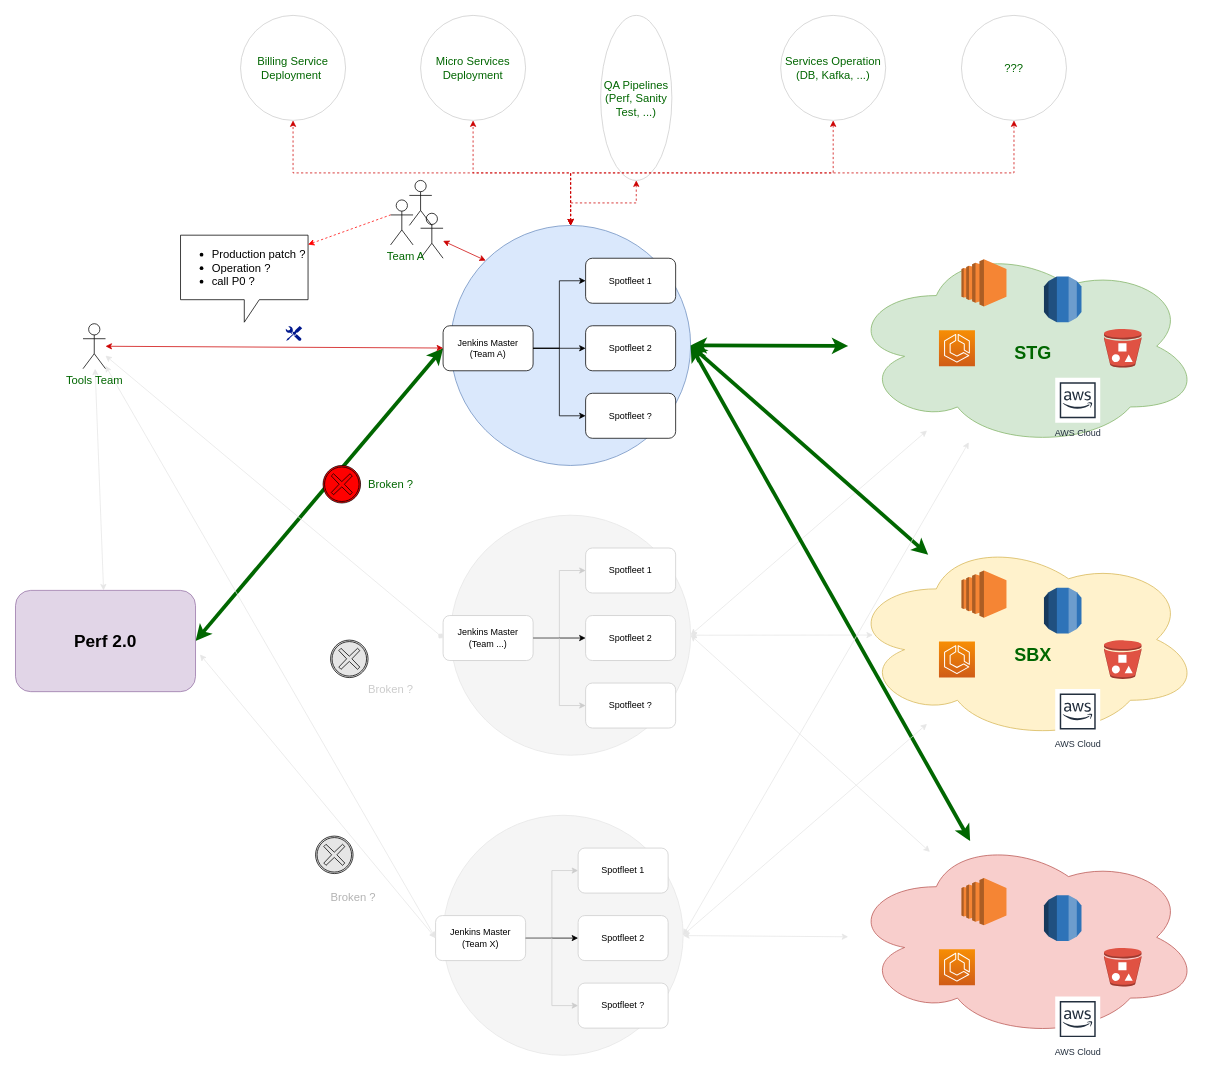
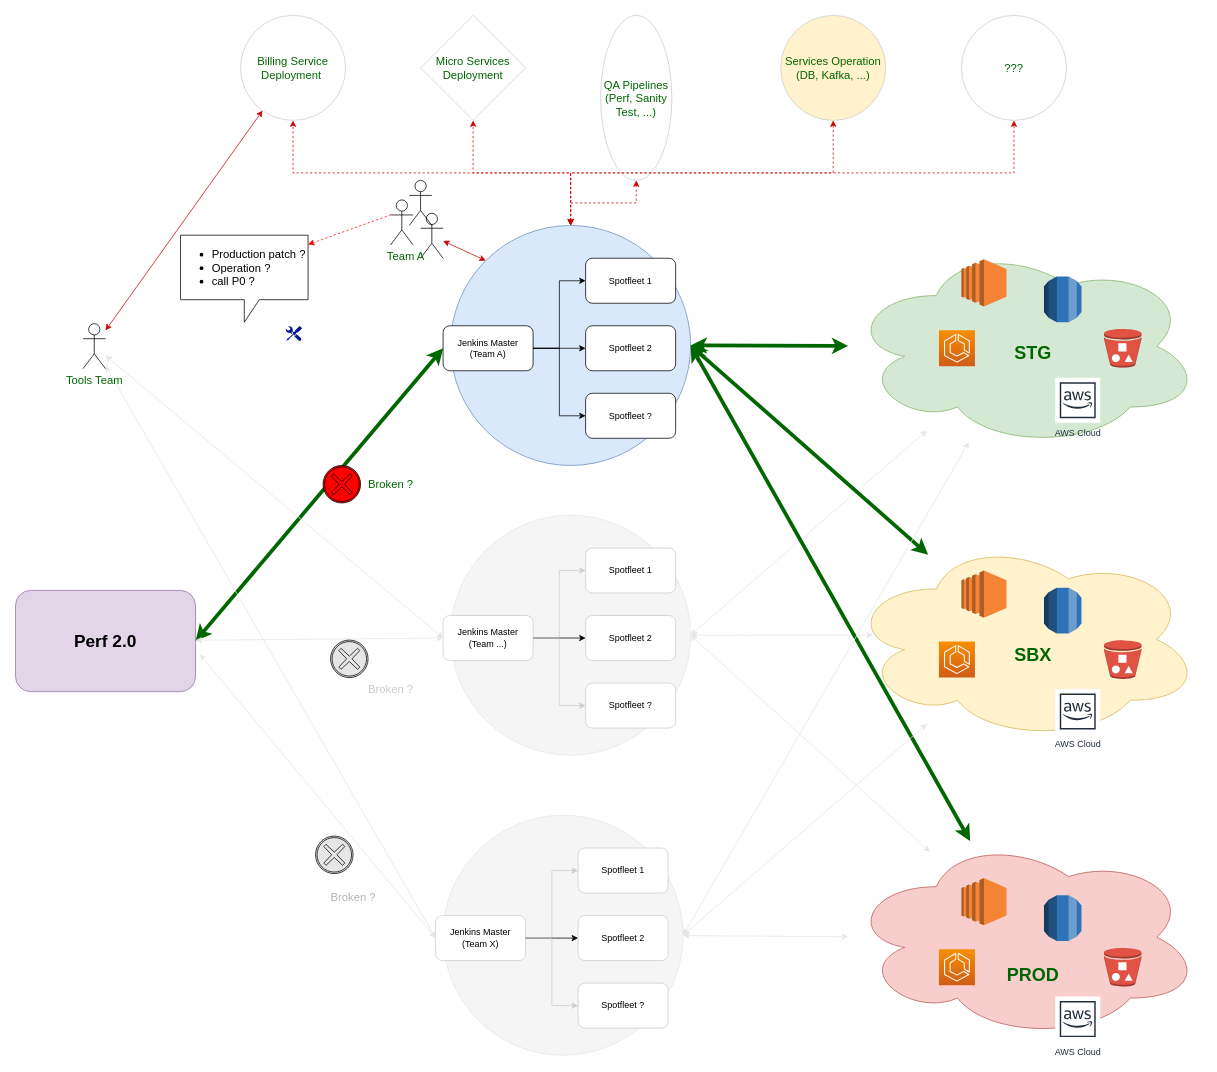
- <mxCell id="63" value="Micro Services Deployment" style="ellipse;whiteSpace=wrap;html=1;aspect=fixed;strokeColor=#CCCCCC;fontSize=15;fontColor=#006600;fillColor=#FFFFFF;" vertex="1" parent="1"><mxGeometry x="560" y="20" width="140" height="140" as="geometry" /></mxCell>
+ <mxCell id="63" value="Micro Services Deployment" style="rhombus;whiteSpace=wrap;html=1;aspect=fixed;strokeColor=#CCCCCC;fontSize=15;fontColor=#006600;fillColor=#FFFFFF;" vertex="1" parent="1"><mxGeometry x="560" y="20" width="140" height="140" as="geometry" /></mxCell>
- <mxCell id="65" value="Services Operation (DB, Kafka, ...)" style="ellipse;whiteSpace=wrap;html=1;aspect=fixed;strokeColor=#CCCCCC;fontSize=15;fontColor=#006600;fillColor=#FFFFFF;" vertex="1" parent="1"><mxGeometry x="1040" y="20" width="140" height="140" as="geometry" /></mxCell>
+ <mxCell id="65" value="Services Operation (DB, Kafka, ...)" style="ellipse;whiteSpace=wrap;html=1;aspect=fixed;strokeColor=#CCCCCC;fontSize=15;fontColor=#006600;fillColor=#fff2cc;" vertex="1" parent="1"><mxGeometry x="1040" y="20" width="140" height="140" as="geometry" /></mxCell>
- <mxCell id="77" style="edgeStyle=none;rounded=0;orthogonalLoop=1;jettySize=auto;html=1;strokeColor=#CC0000;strokeWidth=1;fontSize=15;fontColor=#006600;startArrow=classic;startFill=1;" edge="1" parent="1" source="80" target="29"><mxGeometry relative="1" as="geometry" /></mxCell>
+ <mxCell id="77" style="edgeStyle=none;rounded=0;orthogonalLoop=1;jettySize=auto;html=1;strokeColor=#CC0000;strokeWidth=1;fontSize=15;fontColor=#006600;startArrow=classic;startFill=1;" edge="1" parent="1" source="80" target="62"><mxGeometry relative="1" as="geometry" /></mxCell>
- <mxCell id="3" style="edgeStyle=none;rounded=0;orthogonalLoop=1;jettySize=auto;html=1;fontSize=24;fontColor=#006600;startArrow=classic;startFill=1;strokeColor=#E6E6E6;" edge="1" parent="1" source="5" target="80"><mxGeometry relative="1" as="geometry" /></mxCell>
+ <mxCell id="3" style="edgeStyle=none;rounded=0;orthogonalLoop=1;jettySize=auto;html=1;entryX=0;entryY=0.5;entryDx=0;entryDy=0;fontSize=24;fontColor=#006600;startArrow=classic;startFill=1;strokeColor=#E6E6E6;" edge="1" parent="1" source="5" target="51"><mxGeometry relative="1" as="geometry" /></mxCell>
- <mxCell id="78" style="edgeStyle=none;rounded=0;orthogonalLoop=1;jettySize=auto;html=1;entryX=0;entryY=0.5;entryDx=0;entryDy=0;strokeColor=#E6E6E6;strokeWidth=1;fontSize=15;fontColor=#006600;startArrow=classic;startFill=1;endArrow=diamond;" edge="1" parent="1" source="80" target="51"><mxGeometry relative="1" as="geometry" /></mxCell>
+ <mxCell id="78" style="edgeStyle=none;rounded=0;orthogonalLoop=1;jettySize=auto;html=1;entryX=0;entryY=0.5;entryDx=0;entryDy=0;strokeColor=#E6E6E6;strokeWidth=1;fontSize=15;fontColor=#006600;startArrow=classic;startFill=1;" edge="1" parent="1" source="80" target="51"><mxGeometry relative="1" as="geometry" /></mxCell>
+ <mxCell id="16" value="PROD" style="text;html=1;align=center;verticalAlign=middle;resizable=0;points=[];autosize=1;strokeColor=none;fillColor=none;fontSize=24;fontStyle=1;fontColor=#006600;" vertex="1" parent="1"><mxGeometry x="1331" y="1280" width="90" height="40" as="geometry" /></mxCell>
